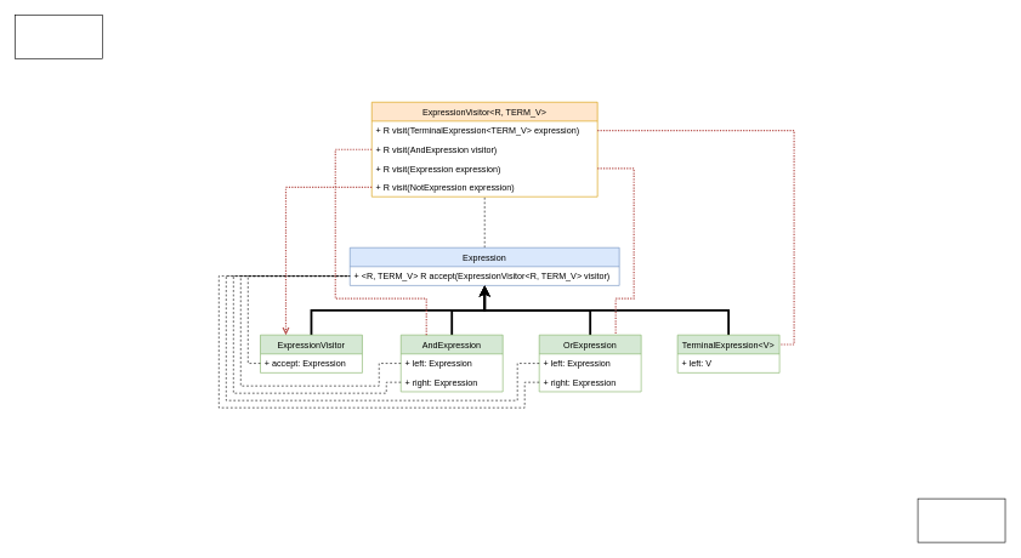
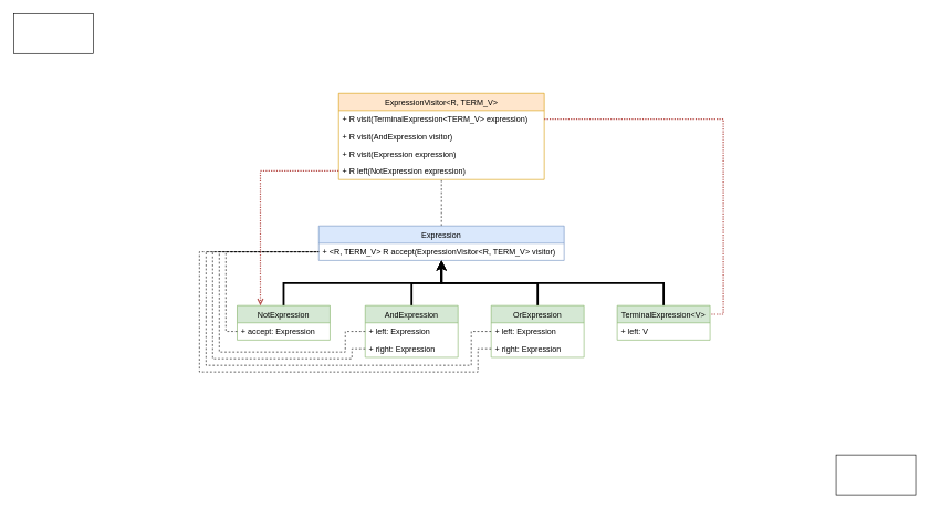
- <mxCell id="23" value="+ R visit(NotExpression expression)" style="text;strokeColor=none;fillColor=none;align=left;verticalAlign=top;spacingLeft=4;spacingRight=4;overflow=hidden;rotatable=0;points=[[0,0.5],[1,0.5]];portConstraint=eastwest;" vertex="1" parent="19"><mxGeometry y="104" width="310" height="26" as="geometry" /></mxCell>
+ <mxCell id="23" value="+ R left(NotExpression expression)" style="text;strokeColor=none;fillColor=none;align=left;verticalAlign=top;spacingLeft=4;spacingRight=4;overflow=hidden;rotatable=0;points=[[0,0.5],[1,0.5]];portConstraint=eastwest;" vertex="1" parent="19"><mxGeometry y="104" width="310" height="26" as="geometry" /></mxCell>
- <mxCell id="31" style="edgeStyle=orthogonalEdgeStyle;rounded=0;orthogonalLoop=1;jettySize=auto;html=1;entryX=0.75;entryY=0;entryDx=0;entryDy=0;dashed=1;endArrow=none;endFill=0;dashPattern=1 1;fillColor=#f8cecc;strokeColor=#b85450;strokeWidth=2;" edge="1" parent="1" source="22" target="13"><mxGeometry relative="1" as="geometry"><Array as="points"><mxPoint x="870" y="231" /><mxPoint x="870" y="410" /><mxPoint x="845" y="410" /></Array></mxGeometry></mxCell>
- <mxCell id="30" style="edgeStyle=orthogonalEdgeStyle;rounded=0;orthogonalLoop=1;jettySize=auto;html=1;dashed=1;endArrow=none;endFill=0;dashPattern=1 1;entryX=0.25;entryY=0;entryDx=0;entryDy=0;fillColor=#f8cecc;strokeColor=#b85450;strokeWidth=2;" edge="1" parent="1" source="21" target="9"><mxGeometry relative="1" as="geometry"><mxPoint x="580" y="440" as="targetPoint" /><Array as="points"><mxPoint x="460" y="205" /><mxPoint x="460" y="410" /><mxPoint x="585" y="410" /></Array></mxGeometry></mxCell>
- <mxCell id="6" value="ExpressionVisitor" style="swimlane;fontStyle=0;childLayout=stackLayout;horizontal=1;startSize=26;fillColor=#d5e8d4;horizontalStack=0;resizeParent=1;resizeParentMax=0;resizeLast=0;collapsible=1;marginBottom=0;strokeColor=#82b366;" parent="1" vertex="1"><mxGeometry x="357" y="460" width="140" height="52" as="geometry" /></mxCell>
+ <mxCell id="6" value="NotExpression" style="swimlane;fontStyle=0;childLayout=stackLayout;horizontal=1;startSize=26;fillColor=#d5e8d4;horizontalStack=0;resizeParent=1;resizeParentMax=0;resizeLast=0;collapsible=1;marginBottom=0;strokeColor=#82b366;" parent="1" vertex="1"><mxGeometry x="357" y="460" width="140" height="52" as="geometry" /></mxCell>
